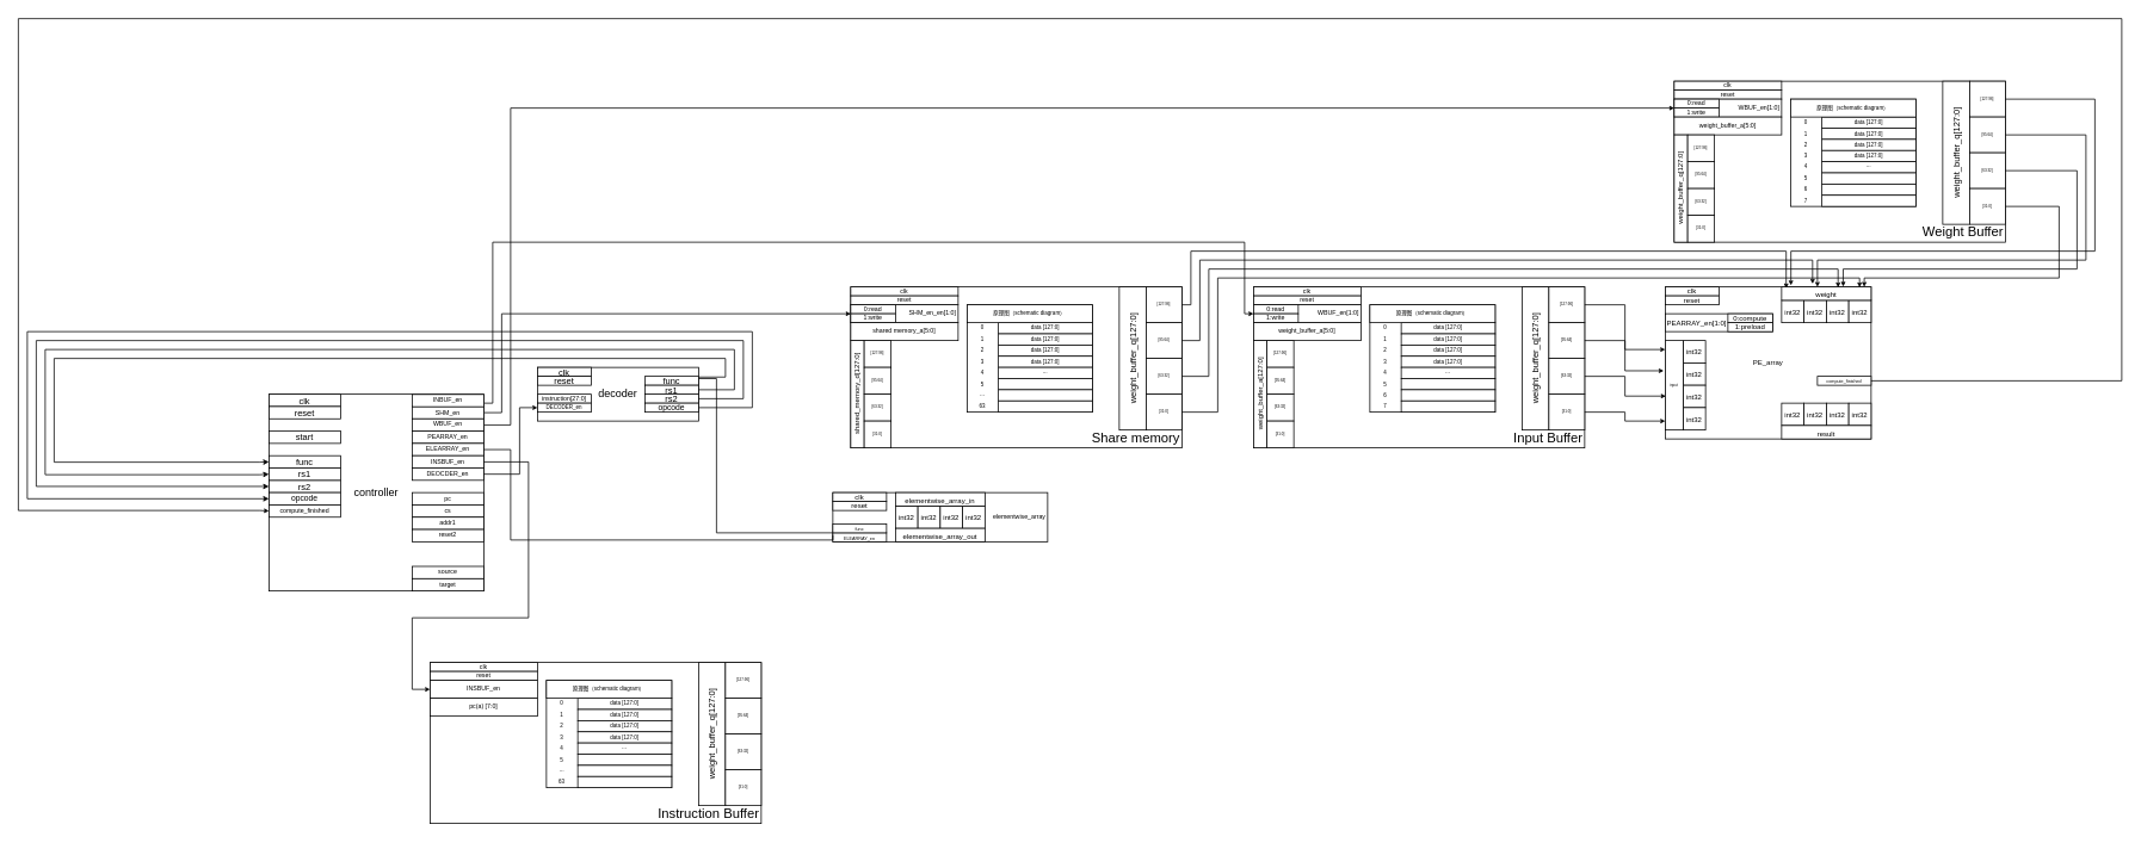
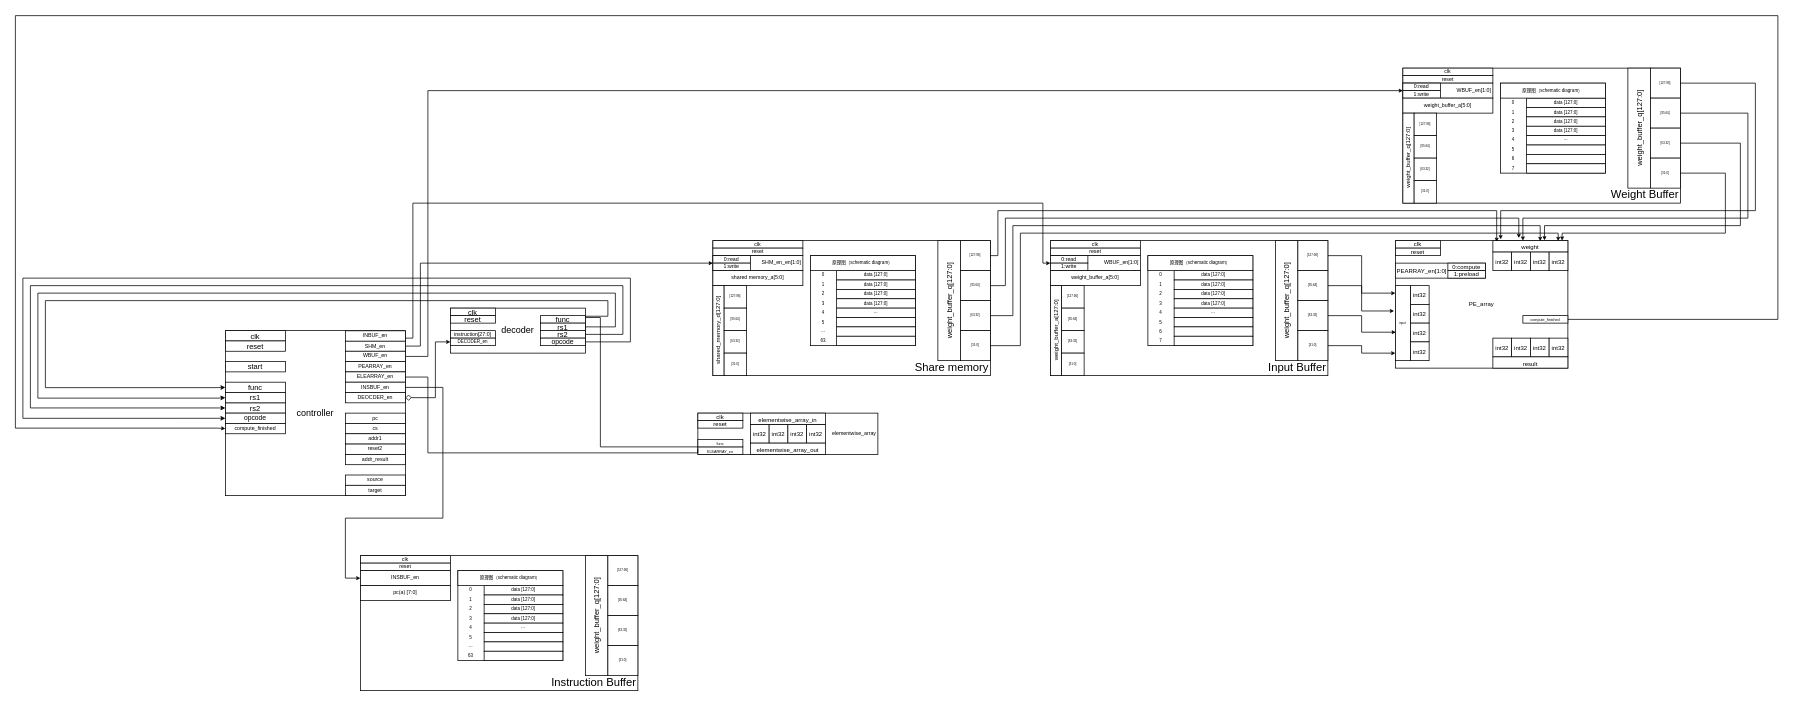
- <mxCell id="188" style="edgeStyle=orthogonalEdgeStyle;rounded=0;orthogonalLoop=1;jettySize=auto;html=1;entryX=1;entryY=0.5;entryDx=0;entryDy=0;fontSize=7;endArrow=none;endFill=0;startArrow=classic;startFill=1;startSize=3;" edge="1" parent="2" source="7" target="170"><mxGeometry relative="1" as="geometry"><Array as="points"><mxPoint x="560" y="435" /><mxPoint x="560" y="509" /></Array></mxGeometry></mxCell>
+ <mxCell id="188" style="edgeStyle=orthogonalEdgeStyle;rounded=0;orthogonalLoop=1;jettySize=auto;html=1;entryX=1;entryY=0.5;entryDx=0;entryDy=0;fontSize=7;endArrow=diamond;endFill=0;startArrow=classic;startFill=1;startSize=3;" edge="1" parent="2" source="7" target="170"><mxGeometry relative="1" as="geometry"><Array as="points"><mxPoint x="560" y="435" /><mxPoint x="560" y="509" /></Array></mxGeometry></mxCell>
+ <mxCell id="175" value="&lt;font style=&quot;font-size: 7px&quot;&gt;addr_result&lt;/font&gt;" style="rounded=0;whiteSpace=wrap;html=1;fontSize=7;" vertex="1" parent="2"><mxGeometry x="440" y="585" width="80" height="13.75" as="geometry" /></mxCell>
